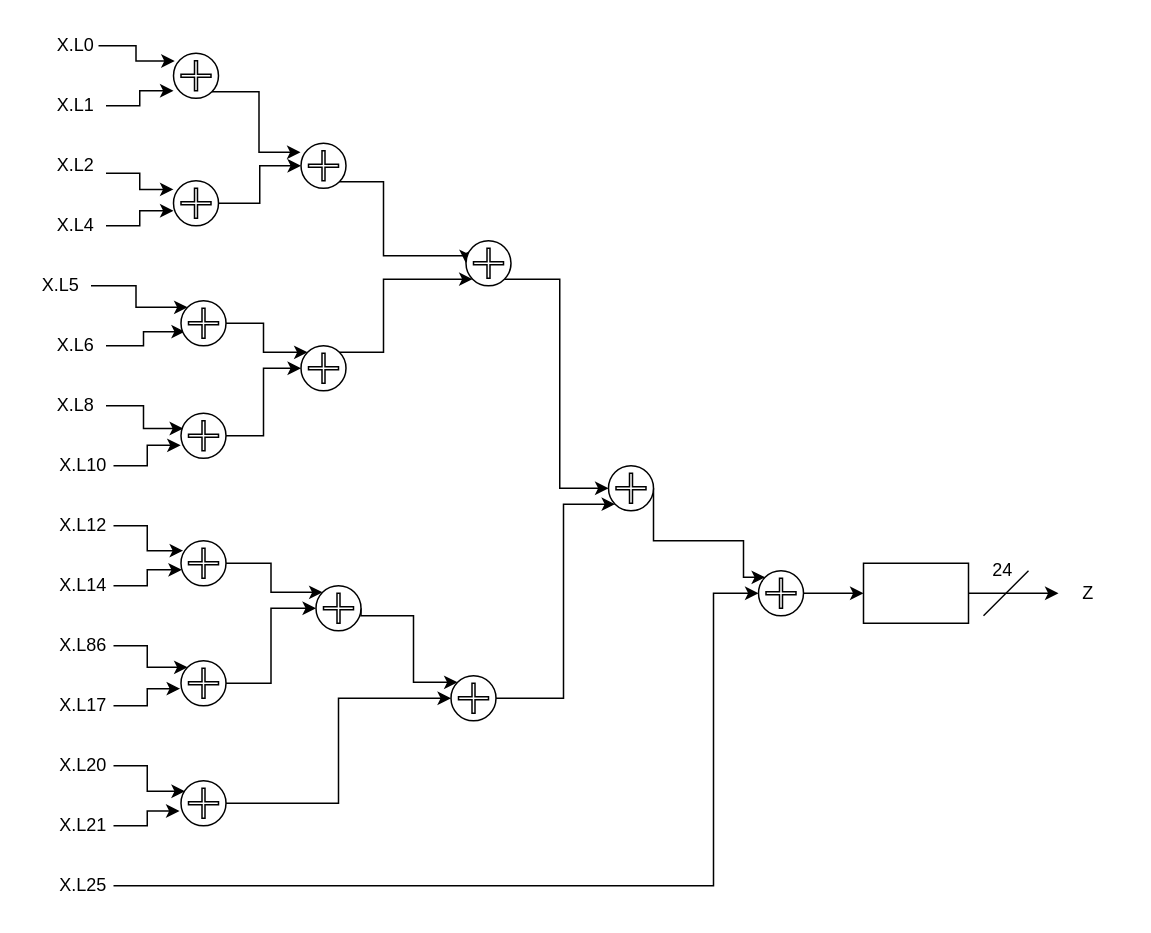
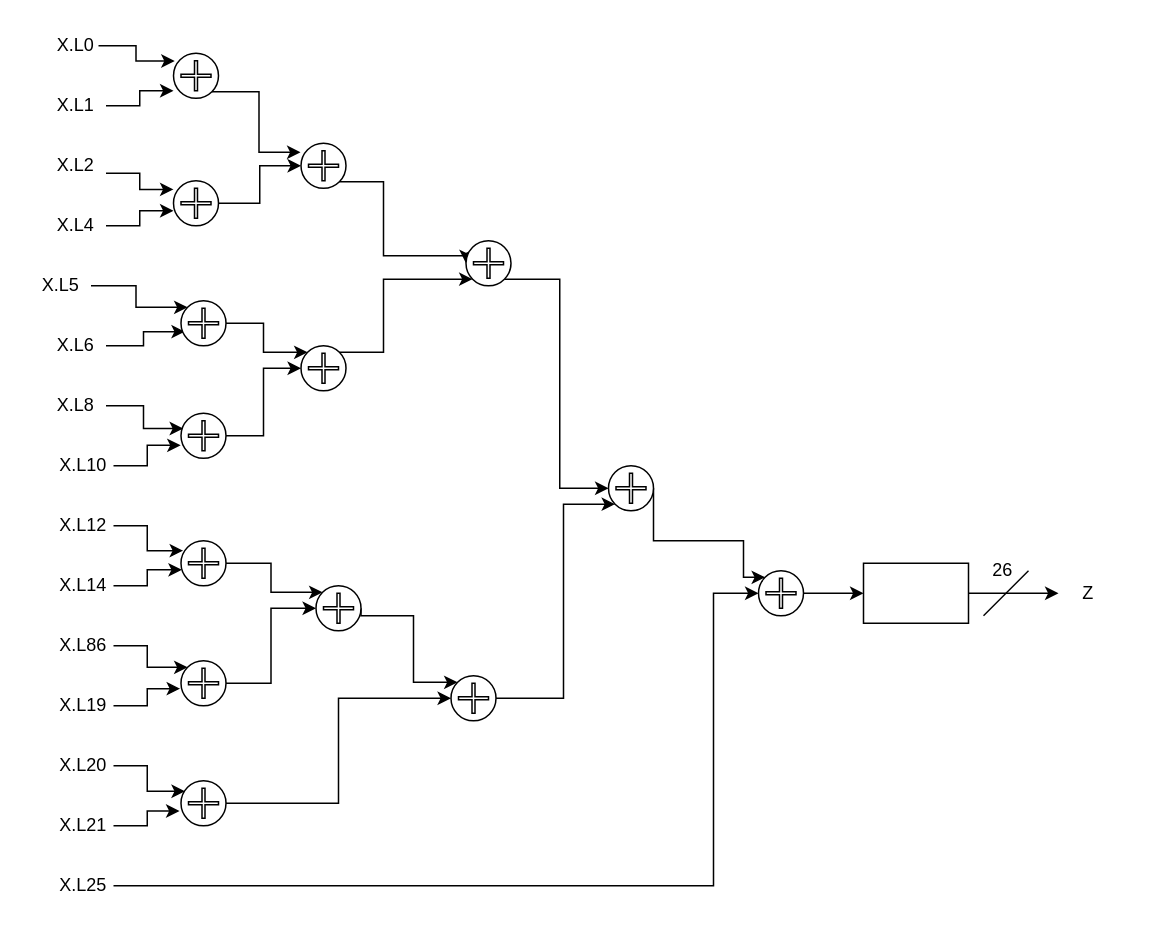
- <mxCell id="78" value="24" style="text;html=1;strokeColor=none;fillColor=none;align=center;verticalAlign=middle;whiteSpace=wrap;rounded=0;" vertex="1" parent="1"><mxGeometry x="647.5" y="370" width="40" height="20" as="geometry" /></mxCell>
+ <mxCell id="78" value="26" style="text;html=1;strokeColor=none;fillColor=none;align=center;verticalAlign=middle;whiteSpace=wrap;rounded=0;" vertex="1" parent="1"><mxGeometry x="647.5" y="370" width="40" height="20" as="geometry" /></mxCell>
- <mxCell id="25" value="X.L17" style="text;html=1;strokeColor=none;fillColor=none;align=center;verticalAlign=middle;whiteSpace=wrap;rounded=0;" vertex="1" parent="1"><mxGeometry x="35" y="460" width="40" height="20" as="geometry" /></mxCell>
+ <mxCell id="25" value="X.L19" style="text;html=1;strokeColor=none;fillColor=none;align=center;verticalAlign=middle;whiteSpace=wrap;rounded=0;" vertex="1" parent="1"><mxGeometry x="35" y="460" width="40" height="20" as="geometry" /></mxCell>
